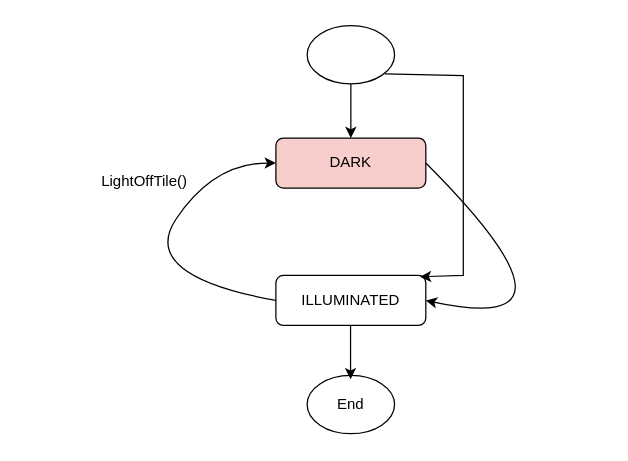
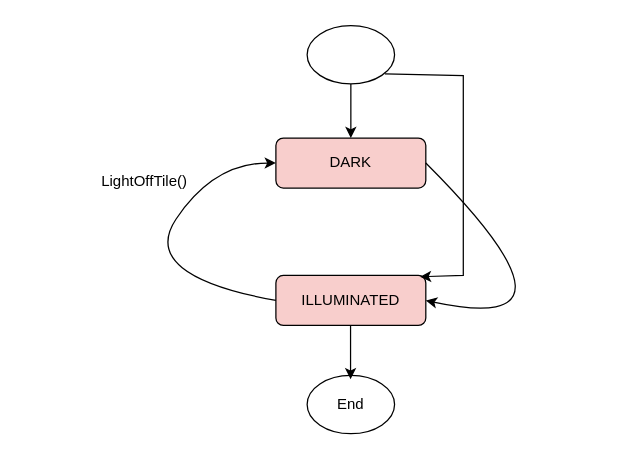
- <mxCell id="3" value="ILLUMINATED" style="rounded=1;whiteSpace=wrap;html=1;fontSize=12;glass=0;strokeWidth=1;shadow=0;" parent="1" vertex="1"><mxGeometry x="220" y="220" width="120" height="40" as="geometry" /></mxCell>
+ <mxCell id="3" value="ILLUMINATED" style="rounded=1;whiteSpace=wrap;html=1;fontSize=12;glass=0;strokeWidth=1;shadow=0;fillColor=#f8cecc;" parent="1" vertex="1"><mxGeometry x="220" y="220" width="120" height="40" as="geometry" /></mxCell>
